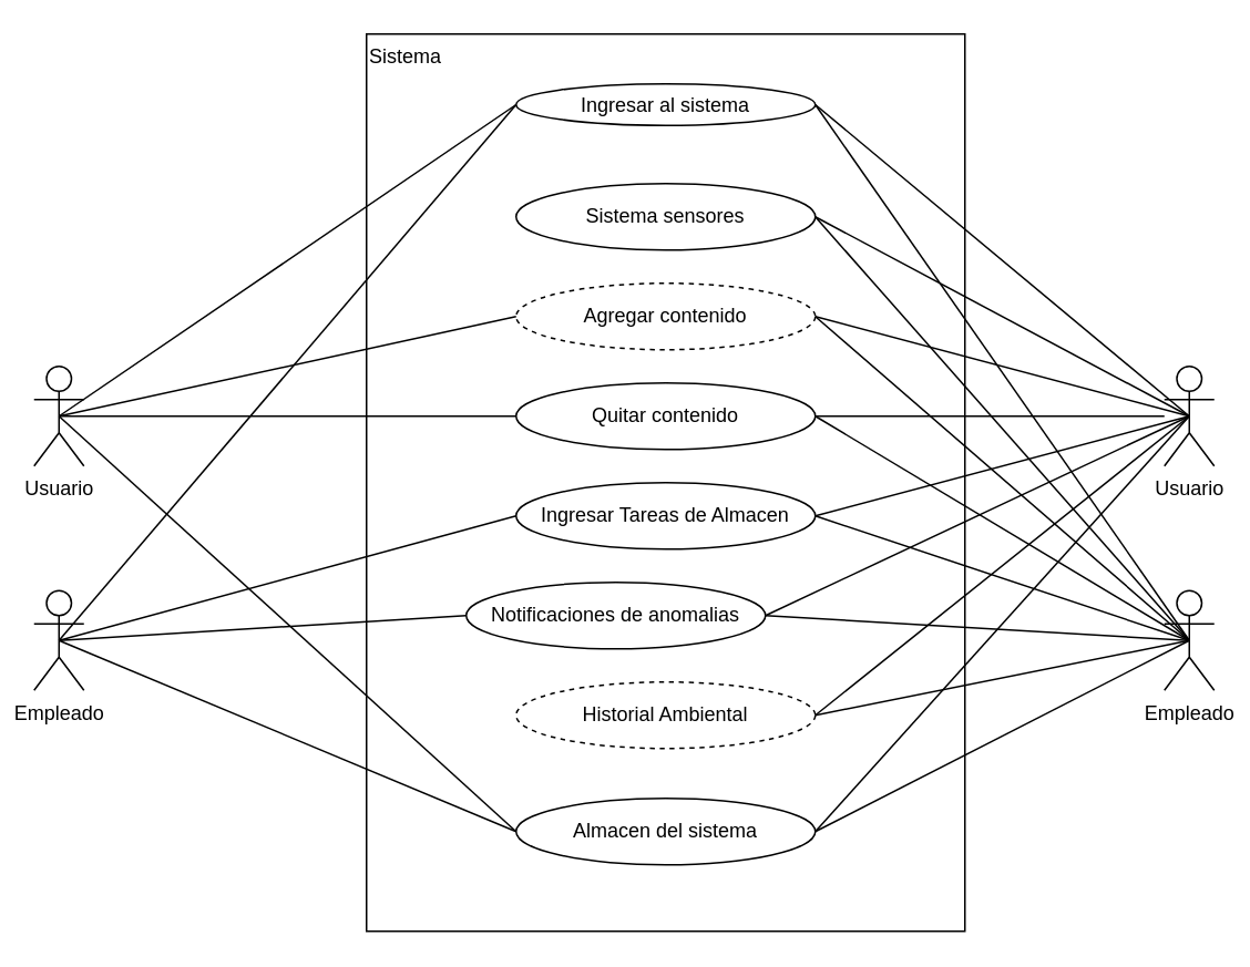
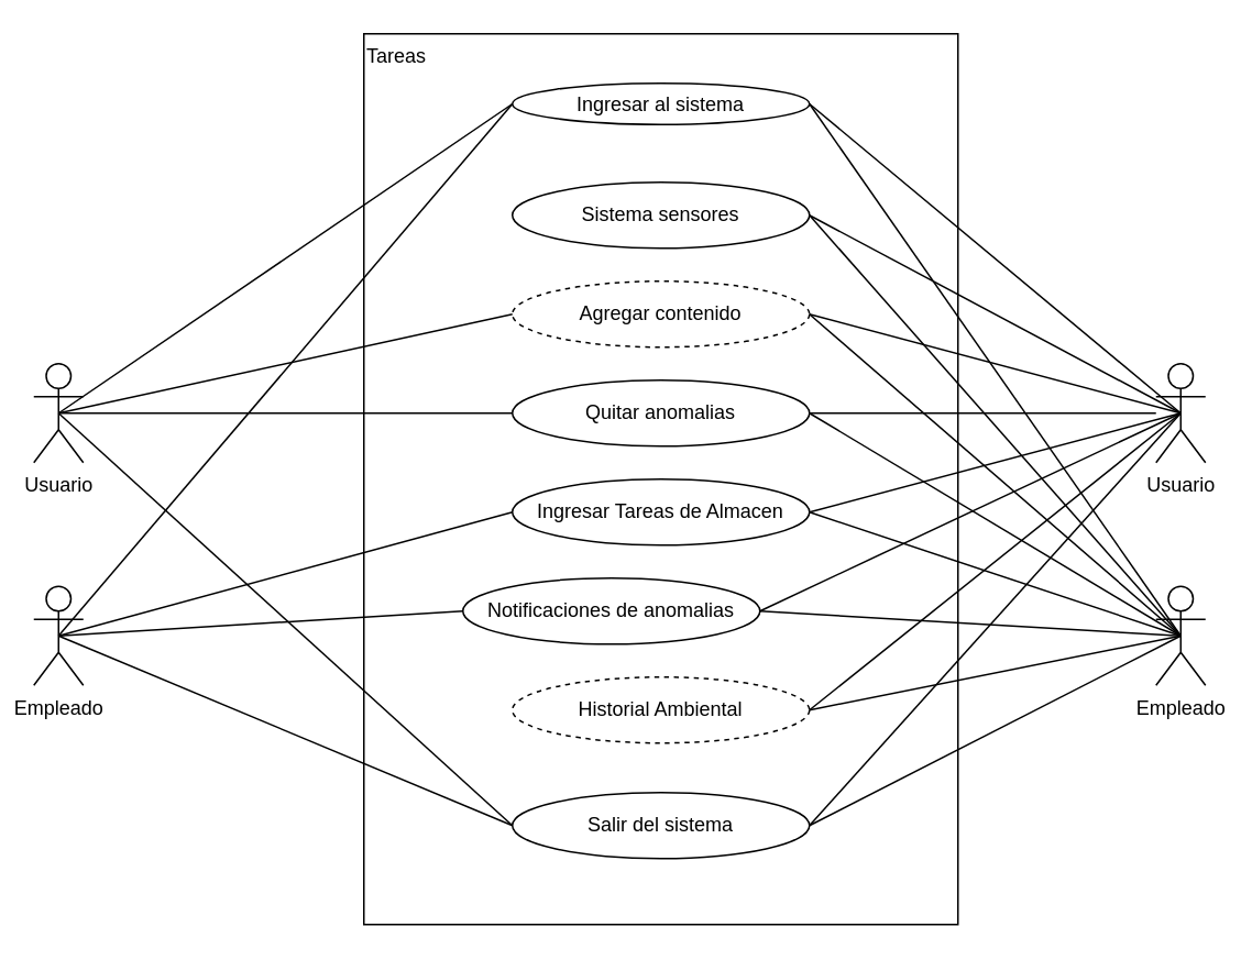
- <mxCell id="4" value="Sistema" style="rounded=0;whiteSpace=wrap;html=1;verticalAlign=top;align=left;" vertex="1" parent="1"><mxGeometry x="220" y="20" width="360" height="540" as="geometry" /></mxCell>
+ <mxCell id="4" value="Tareas" style="rounded=0;whiteSpace=wrap;html=1;verticalAlign=top;align=left;" vertex="1" parent="1"><mxGeometry x="220" y="20" width="360" height="540" as="geometry" /></mxCell>
- <mxCell id="9" value="Quitar contenido" style="ellipse;whiteSpace=wrap;html=1;align=center;" vertex="1" parent="1"><mxGeometry x="310" y="230" width="180" height="40" as="geometry" /></mxCell>
+ <mxCell id="9" value="Quitar anomalias" style="ellipse;whiteSpace=wrap;html=1;align=center;" vertex="1" parent="1"><mxGeometry x="310" y="230" width="180" height="40" as="geometry" /></mxCell>
- <mxCell id="6" value="Almacen del sistema" style="ellipse;whiteSpace=wrap;html=1;align=center;" vertex="1" parent="1"><mxGeometry x="310" y="480" width="180" height="40" as="geometry" /></mxCell>
+ <mxCell id="6" value="Salir del sistema" style="ellipse;whiteSpace=wrap;html=1;align=center;" vertex="1" parent="1"><mxGeometry x="310" y="480" width="180" height="40" as="geometry" /></mxCell>
